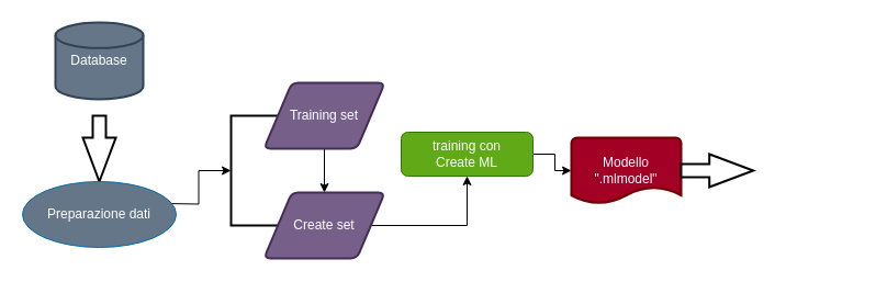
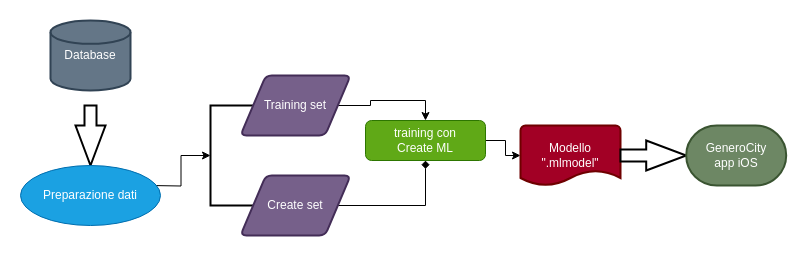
- <mxCell id="4" style="edgeStyle=orthogonalEdgeStyle;rounded=0;orthogonalLoop=1;jettySize=auto;html=1;" edge="1" parent="1" source="5" target="7"><mxGeometry relative="1" as="geometry" /></mxCell>
+ <mxCell id="4" style="edgeStyle=orthogonalEdgeStyle;rounded=0;orthogonalLoop=1;jettySize=auto;html=1;entryX=0.5;entryY=0;entryDx=0;entryDy=0;" edge="1" parent="1" source="5" target="12"><mxGeometry relative="1" as="geometry" /></mxCell>
+ <mxCell id="15" value="GeneroCity&lt;br&gt;app iOS" style="strokeWidth=2;html=1;shape=mxgraph.flowchart.terminator;whiteSpace=wrap;fillColor=#6d8764;strokeColor=#3A5431;fontColor=#ffffff;" vertex="1" parent="1"><mxGeometry x="685.71" y="125" width="100" height="60" as="geometry" /></mxCell>
- <mxCell id="6" style="edgeStyle=orthogonalEdgeStyle;rounded=0;orthogonalLoop=1;jettySize=auto;html=1;entryX=0.5;entryY=1;entryDx=0;entryDy=0;" edge="1" parent="1" source="7" target="12"><mxGeometry relative="1" as="geometry" /></mxCell>
+ <mxCell id="6" style="edgeStyle=orthogonalEdgeStyle;rounded=0;orthogonalLoop=1;jettySize=auto;html=1;entryX=0.5;entryY=1;entryDx=0;entryDy=0;endArrow=diamond;" edge="1" parent="1" source="7" target="12"><mxGeometry relative="1" as="geometry" /></mxCell>
- <mxCell id="10" value="Preparazione dati" style="ellipse;whiteSpace=wrap;html=1;rounded=1;shadow=0;glass=0;fillColor=#647687;strokeColor=#006EAF;fontColor=#ffffff;" vertex="1" parent="1"><mxGeometry x="20" y="165" width="140" height="60" as="geometry" /></mxCell>
+ <mxCell id="10" value="Preparazione dati" style="ellipse;whiteSpace=wrap;html=1;rounded=1;shadow=0;glass=0;fillColor=#1ba1e2;strokeColor=#006EAF;fontColor=#ffffff;" vertex="1" parent="1"><mxGeometry x="20" y="165" width="140" height="60" as="geometry" /></mxCell>
